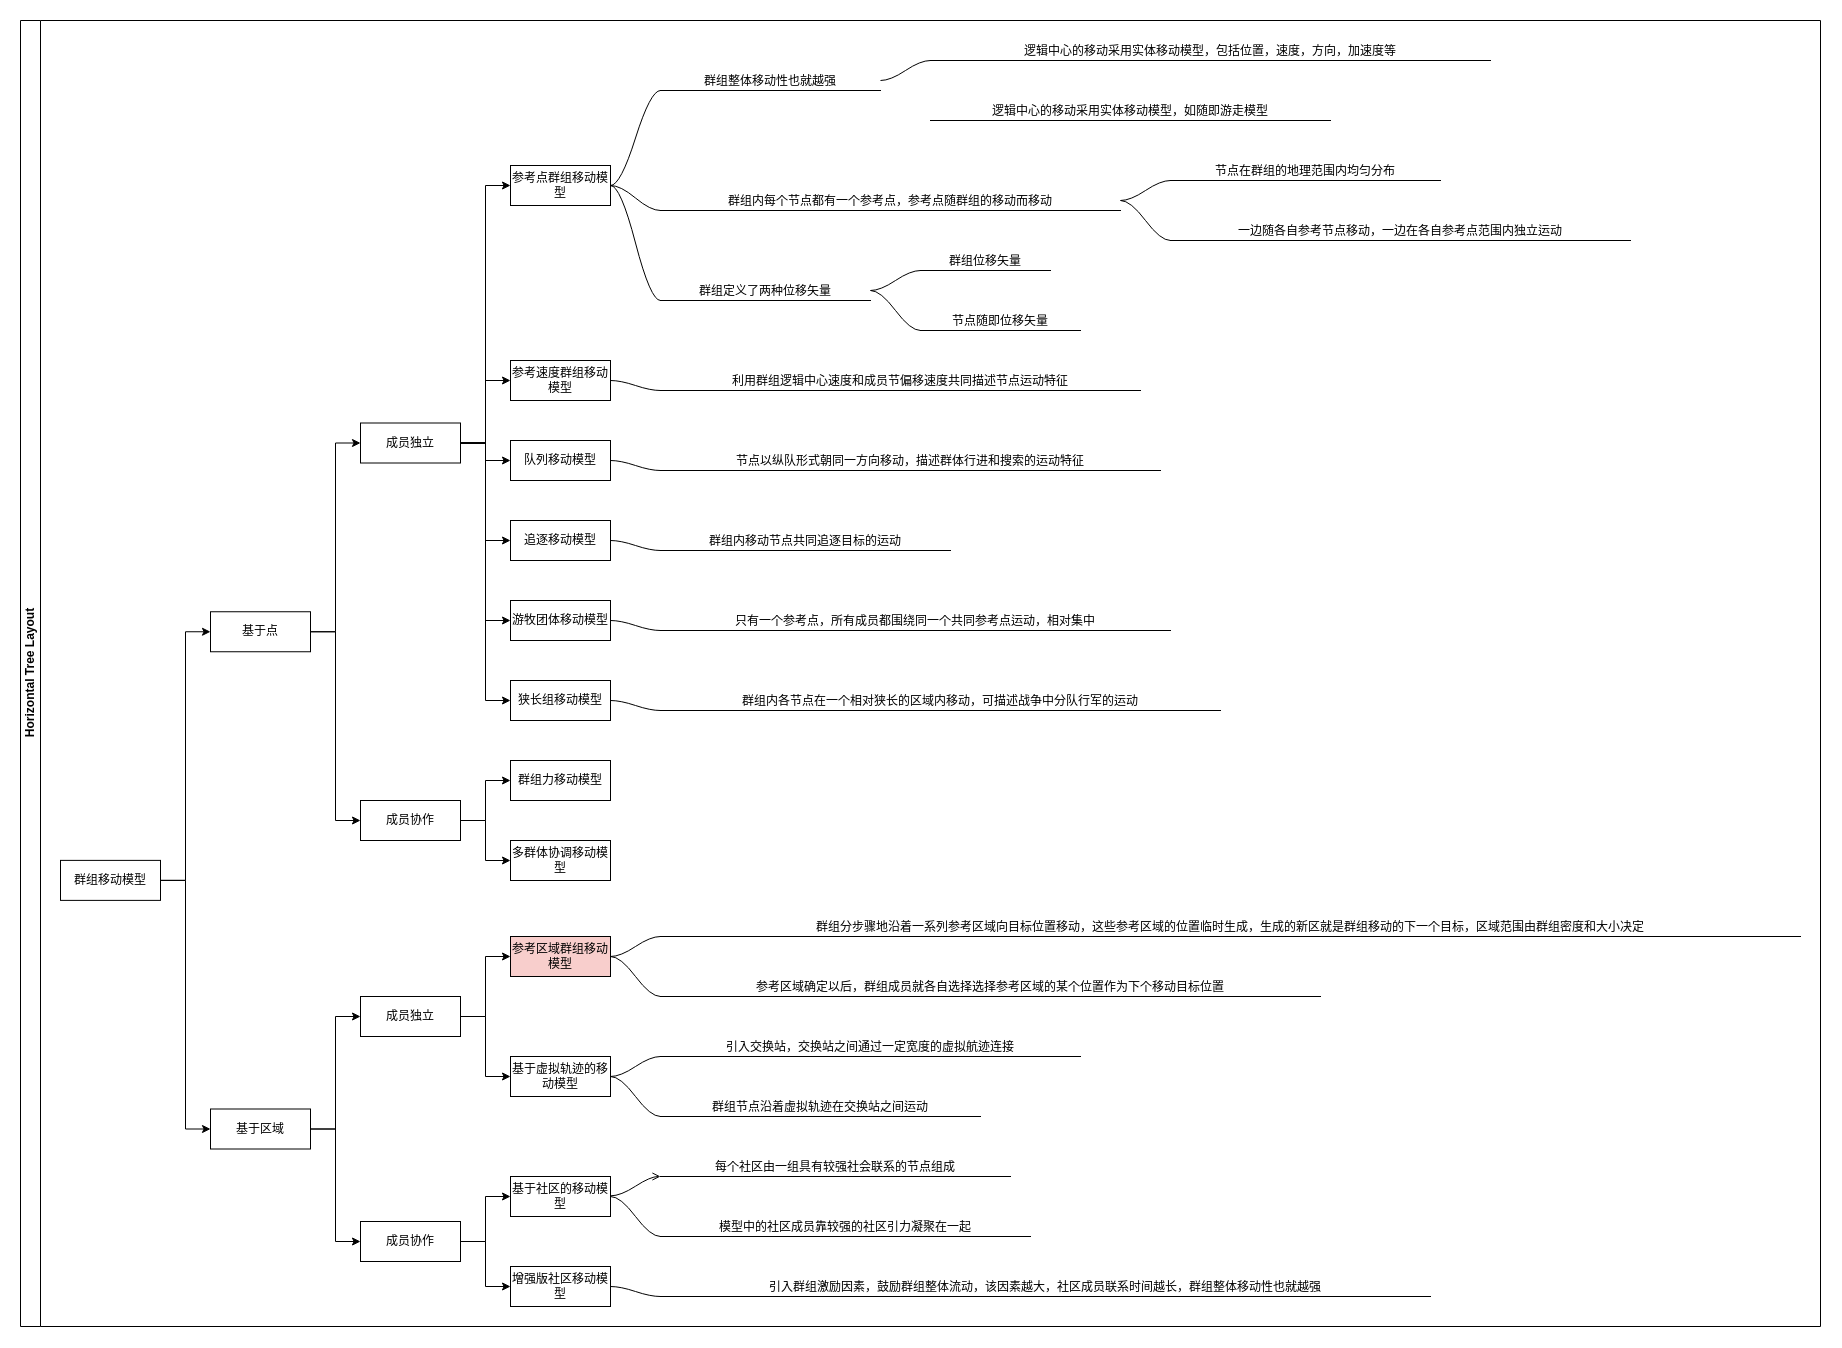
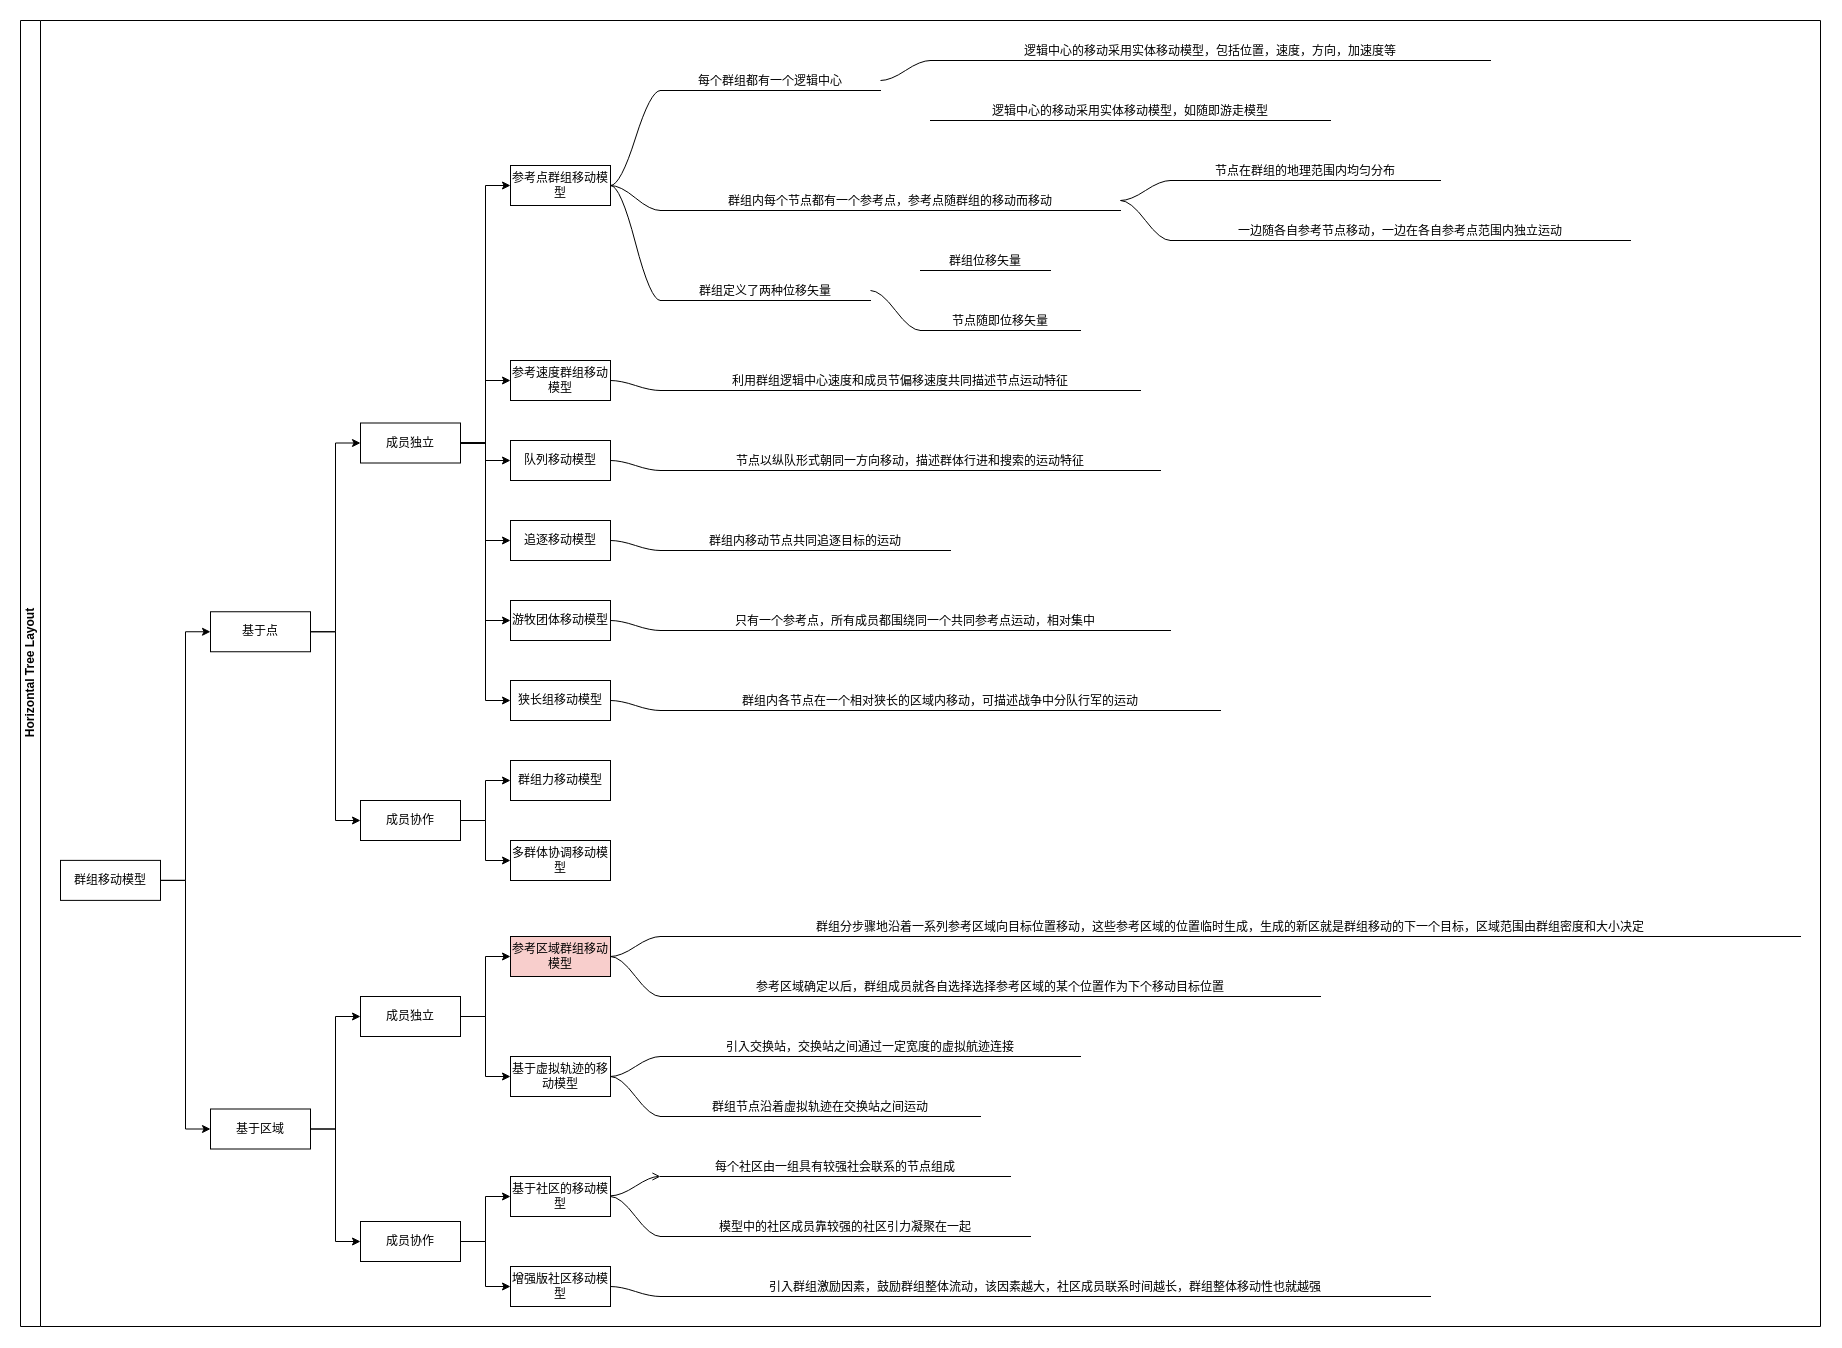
- <mxCell id="38" value="群组整体移动性也就越强" style="whiteSpace=wrap;html=1;shape=partialRectangle;top=0;left=0;bottom=1;right=0;points=[[0,1],[1,1]];strokeColor=#000000;fillColor=none;align=center;verticalAlign=bottom;routingCenterY=0.5;snapToPoint=1;container=1;recursiveResize=0;autosize=1;treeFolding=1;" vertex="1" parent="2"><mxGeometry x="640" y="50" width="220" height="20" as="geometry" /></mxCell>
+ <mxCell id="38" value="每个群组都有一个逻辑中心" style="whiteSpace=wrap;html=1;shape=partialRectangle;top=0;left=0;bottom=1;right=0;points=[[0,1],[1,1]];strokeColor=#000000;fillColor=none;align=center;verticalAlign=bottom;routingCenterY=0.5;snapToPoint=1;container=1;recursiveResize=0;autosize=1;treeFolding=1;" vertex="1" parent="2"><mxGeometry x="640" y="50" width="220" height="20" as="geometry" /></mxCell>
- <mxCell id="44" value="" style="edgeStyle=entityRelationEdgeStyle;startArrow=none;endArrow=none;segment=10;curved=1;exitX=1;exitY=0.5;exitDx=0;exitDy=0;" edge="1" target="45" source="43" parent="2"><mxGeometry relative="1" as="geometry"><mxPoint x="610" y="-3059.633" as="sourcePoint" /></mxGeometry></mxCell>
